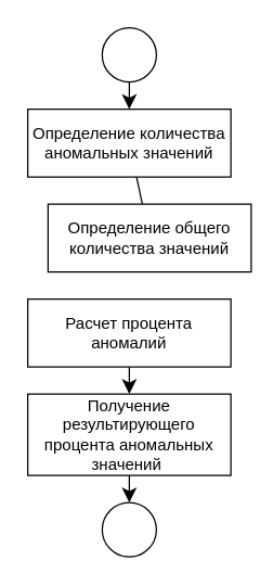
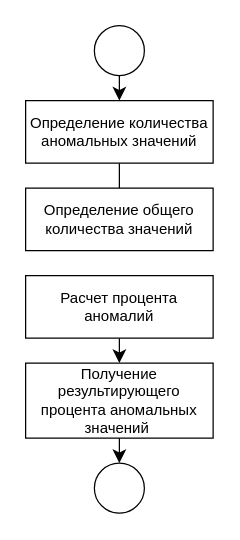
- <mxCell id="6" value="Определение общего количества значений" style="rounded=0;whiteSpace=wrap;html=1;" vertex="1" parent="1"><mxGeometry x="35" y="150" width="150" height="50" as="geometry" /></mxCell>
+ <mxCell id="6" value="Определение общего количества значений" style="rounded=0;whiteSpace=wrap;html=1;" vertex="1" parent="1"><mxGeometry x="20" y="150" width="150" height="50" as="geometry" /></mxCell>
